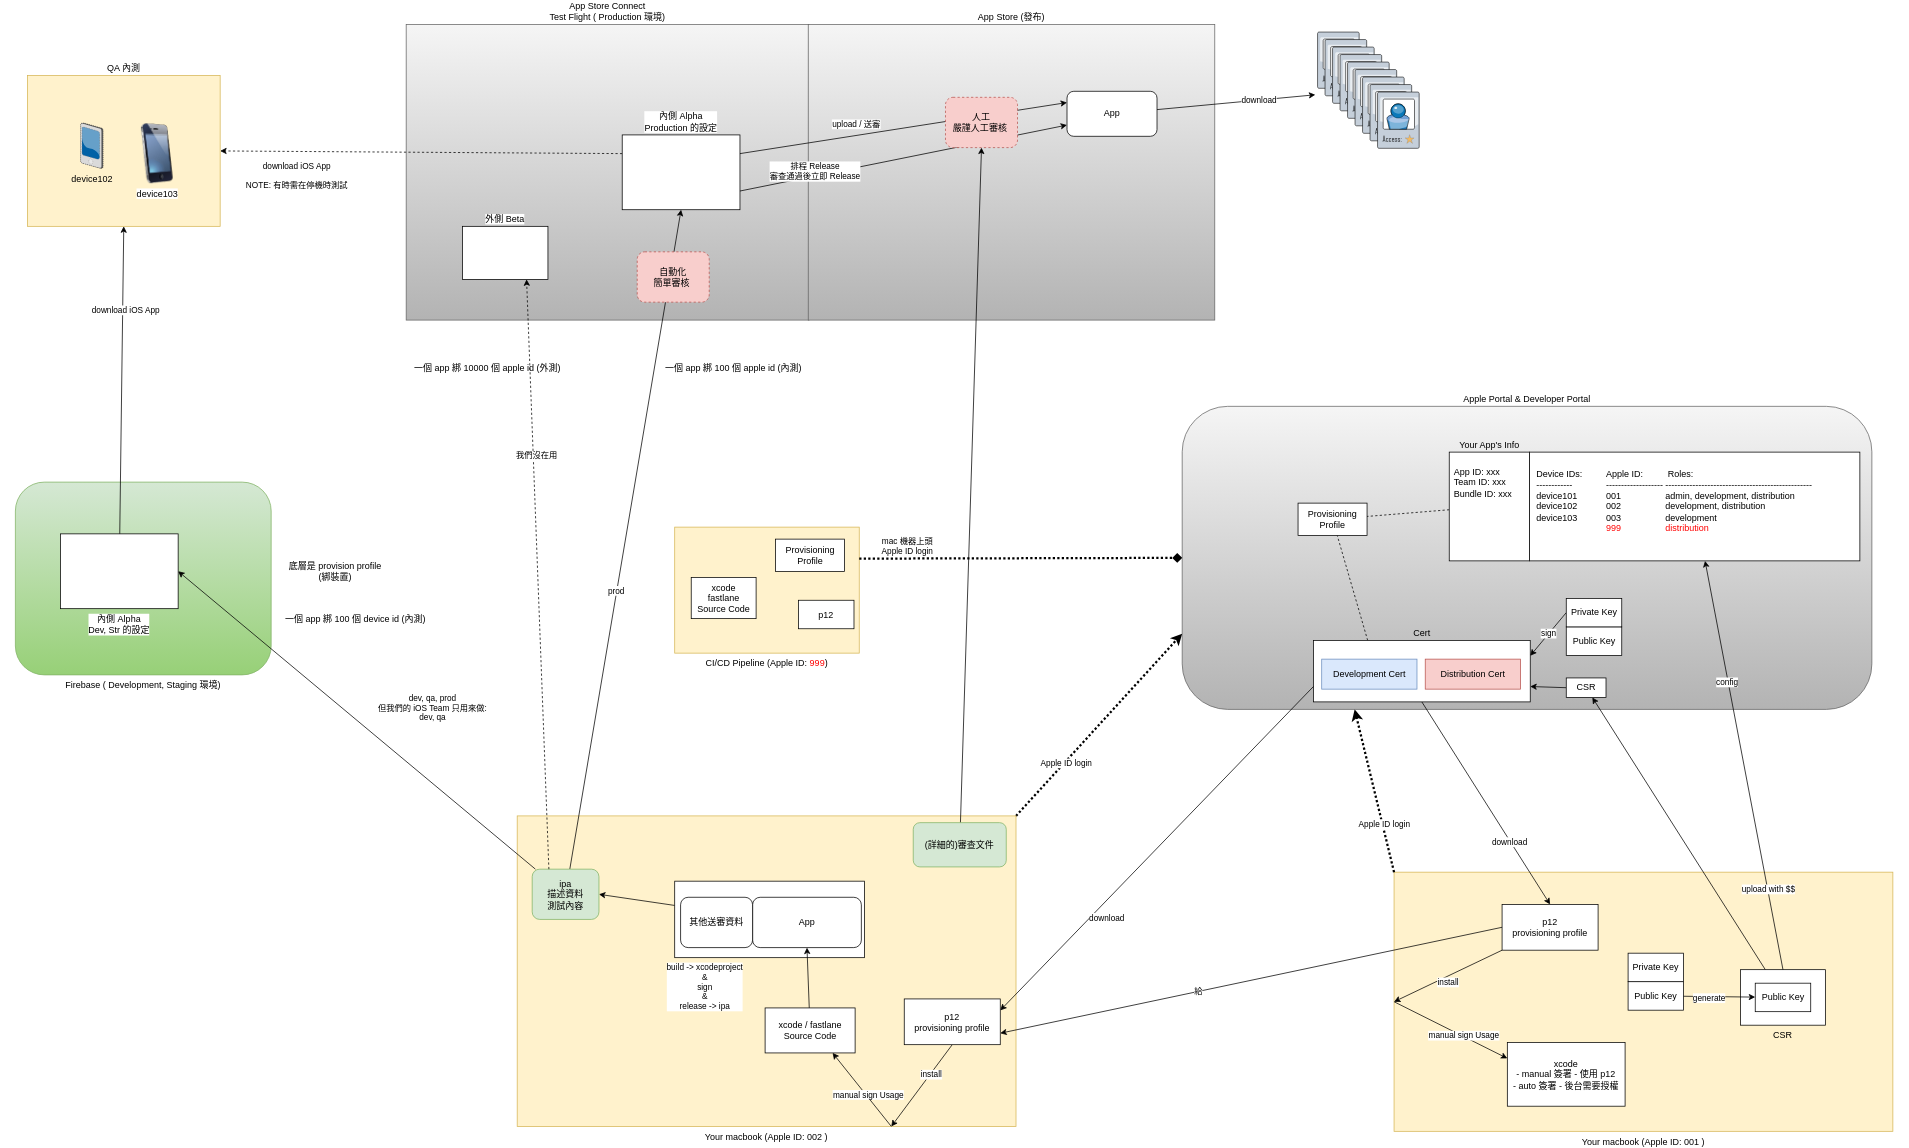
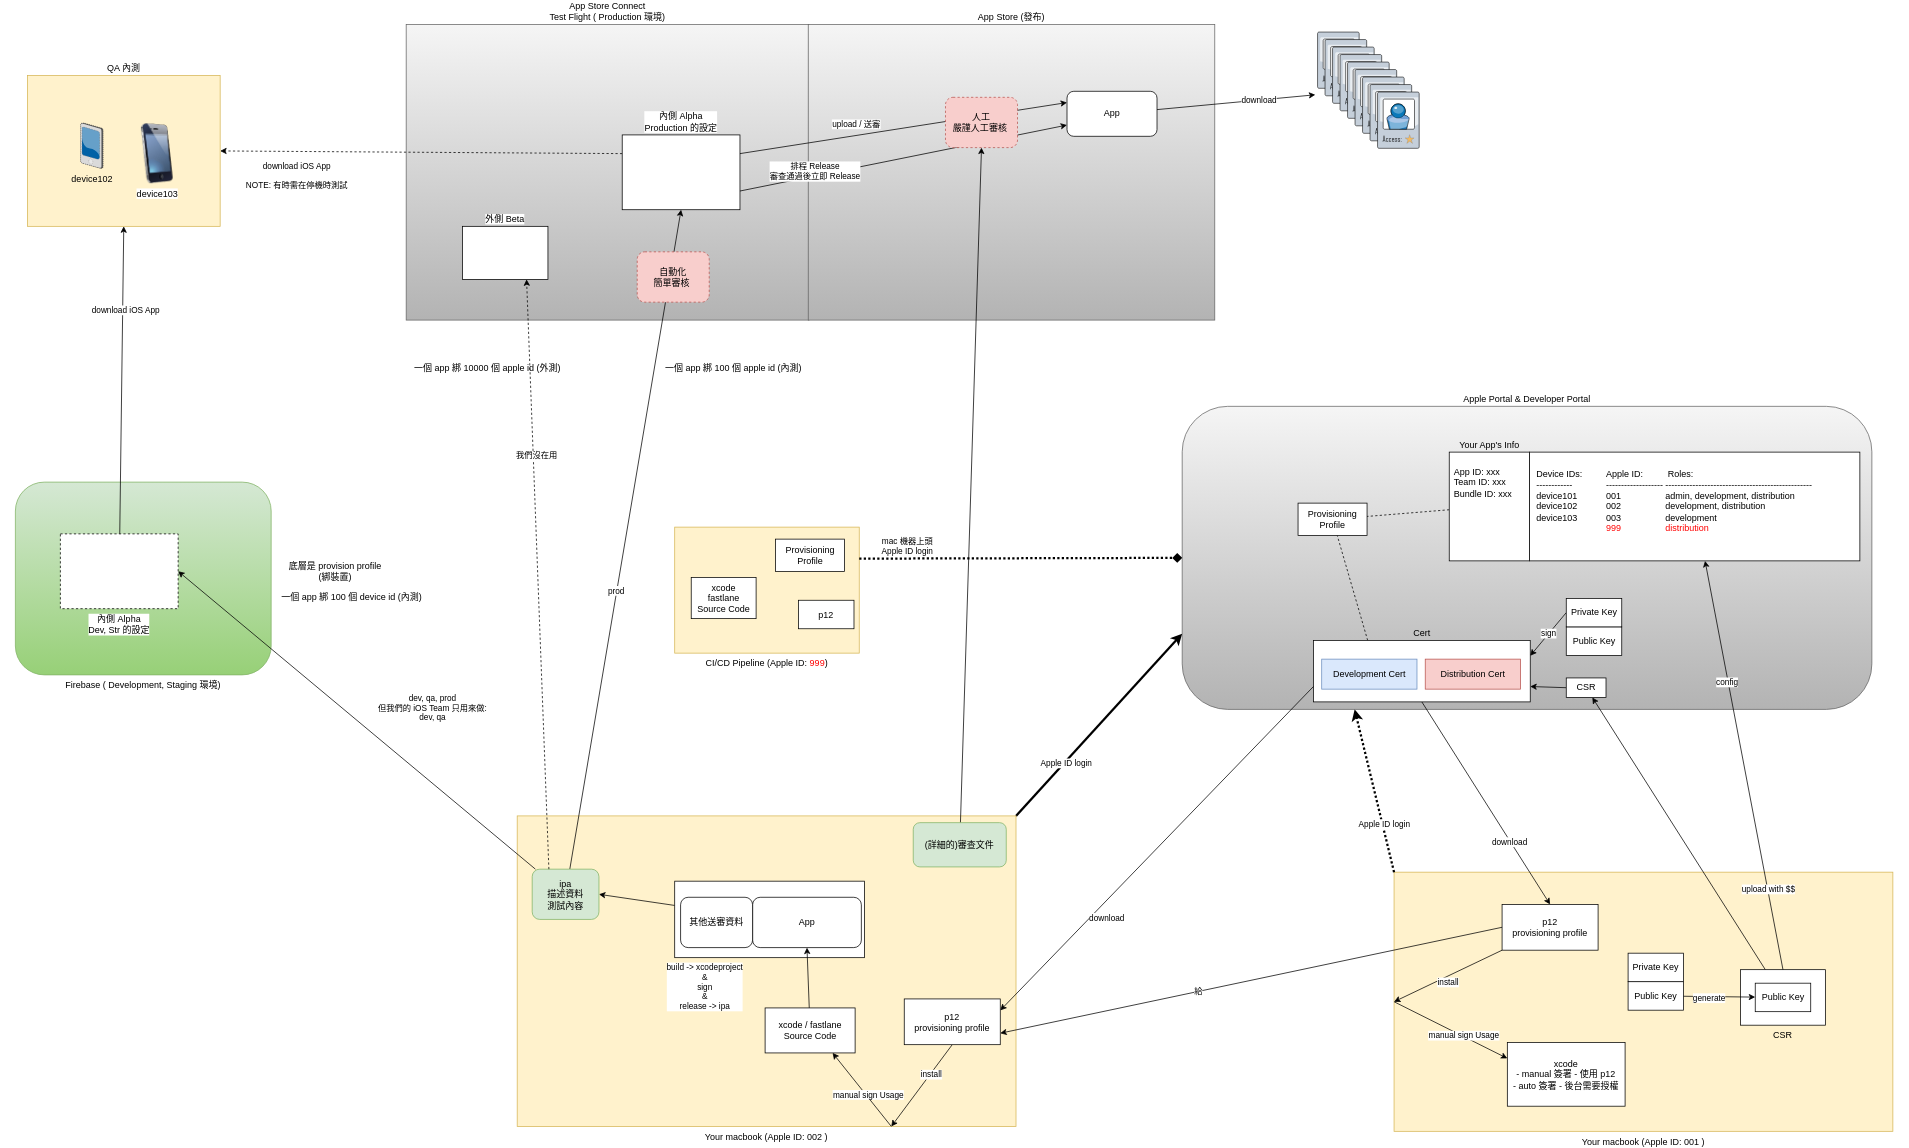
- <mxCell id="95" value="內側 Alpha&lt;br&gt;Dev, Str 的設定" style="rounded=0;whiteSpace=wrap;html=1;labelBackgroundColor=#FFFFFF;fontColor=#000000;gradientColor=none;labelPosition=center;verticalLabelPosition=bottom;align=center;verticalAlign=top;" parent="1" vertex="1"><mxGeometry x="80" y="699" width="157" height="99.73" as="geometry" /></mxCell>
+ <mxCell id="95" value="內側 Alpha&lt;br&gt;Dev, Str 的設定" style="rounded=0;whiteSpace=wrap;html=1;labelBackgroundColor=#FFFFFF;fontColor=#000000;gradientColor=none;labelPosition=center;verticalLabelPosition=bottom;align=center;verticalAlign=top;dashed=1;" parent="1" vertex="1"><mxGeometry x="80" y="699" width="157" height="99.73" as="geometry" /></mxCell>
- <mxCell id="109" value="一個 app 綁 100 個 device id (內測)" style="text;html=1;align=center;verticalAlign=middle;resizable=0;points=[];autosize=1;strokeColor=none;fillColor=none;" parent="1" vertex="1"><mxGeometry x="370" y="800" width="205" height="26" as="geometry" /></mxCell>
+ <mxCell id="109" value="一個 app 綁 100 個 device id (內測)" style="text;html=1;align=center;verticalAlign=middle;resizable=0;points=[];autosize=1;strokeColor=none;fillColor=none;" parent="1" vertex="1"><mxGeometry x="365" y="770" width="205" height="26" as="geometry" /></mxCell>
- <mxCell id="8" style="edgeStyle=none;html=1;entryX=0;entryY=0.75;entryDx=0;entryDy=0;fontColor=#000000;exitX=1;exitY=0;exitDx=0;exitDy=0;strokeWidth=3;dashed=1;dashPattern=1 1;" parent="1" source="10" target="3" edge="1"><mxGeometry relative="1" as="geometry" /></mxCell>
+ <mxCell id="8" style="edgeStyle=none;html=1;entryX=0;entryY=0.75;entryDx=0;entryDy=0;fontColor=#000000;exitX=1;exitY=0;exitDx=0;exitDy=0;strokeWidth=3;dashed=0;dashPattern=1 1;" parent="1" source="10" target="3" edge="1"><mxGeometry relative="1" as="geometry" /></mxCell>
